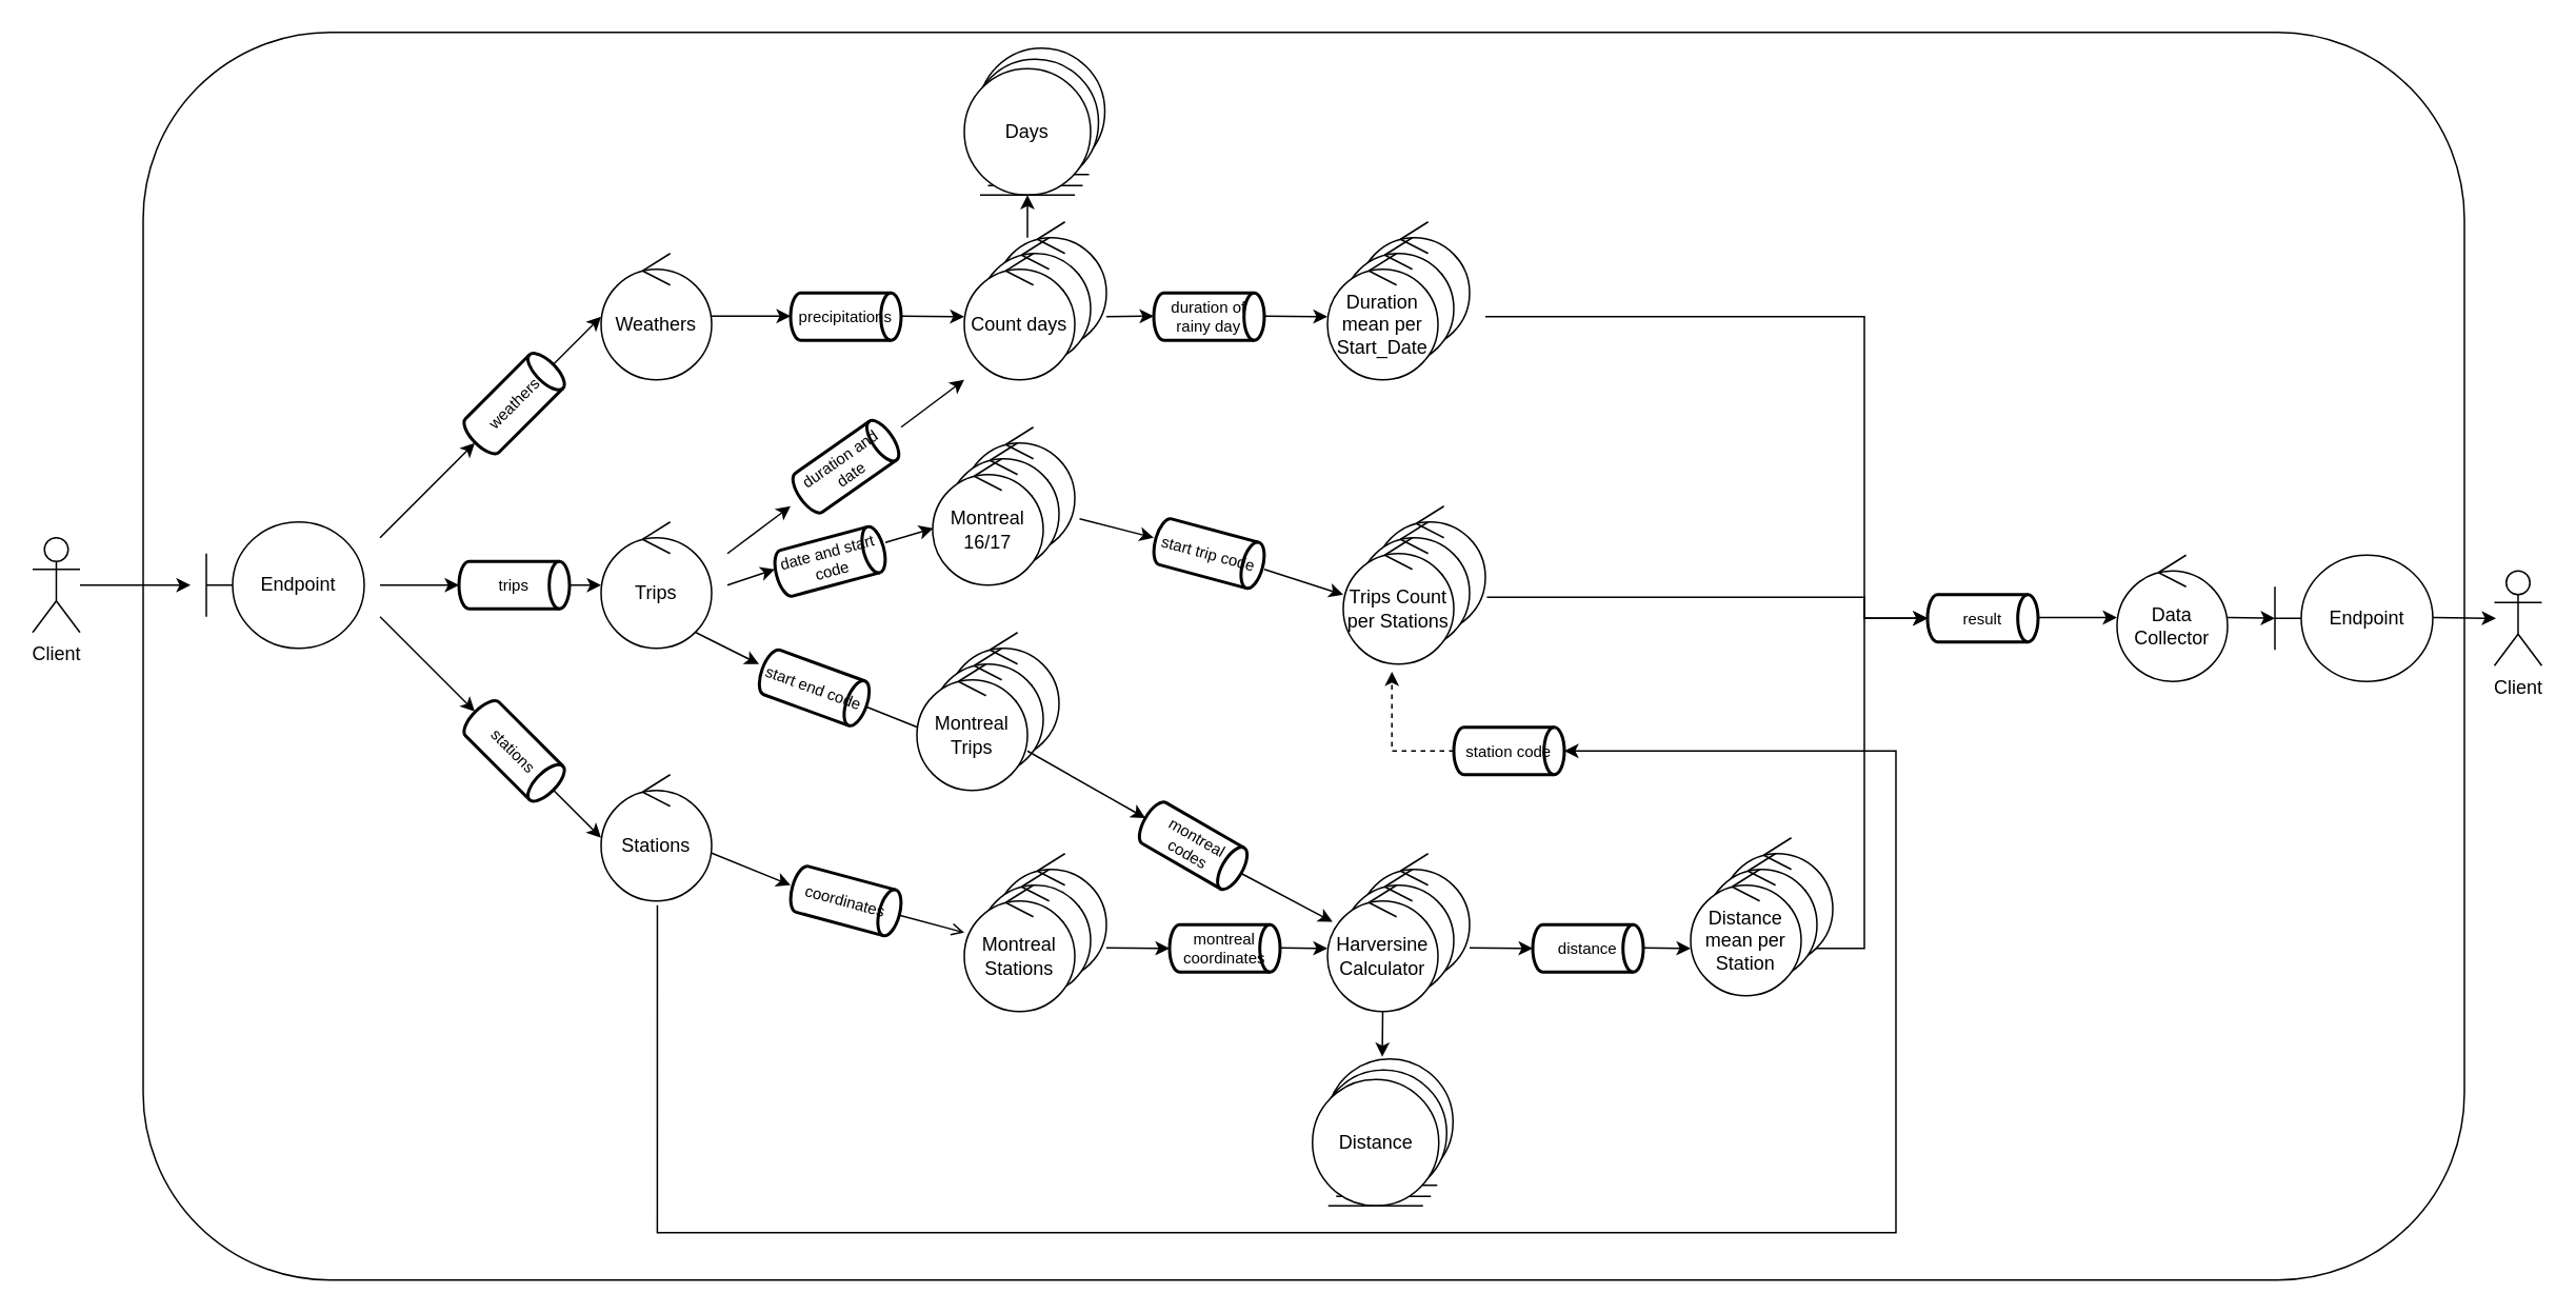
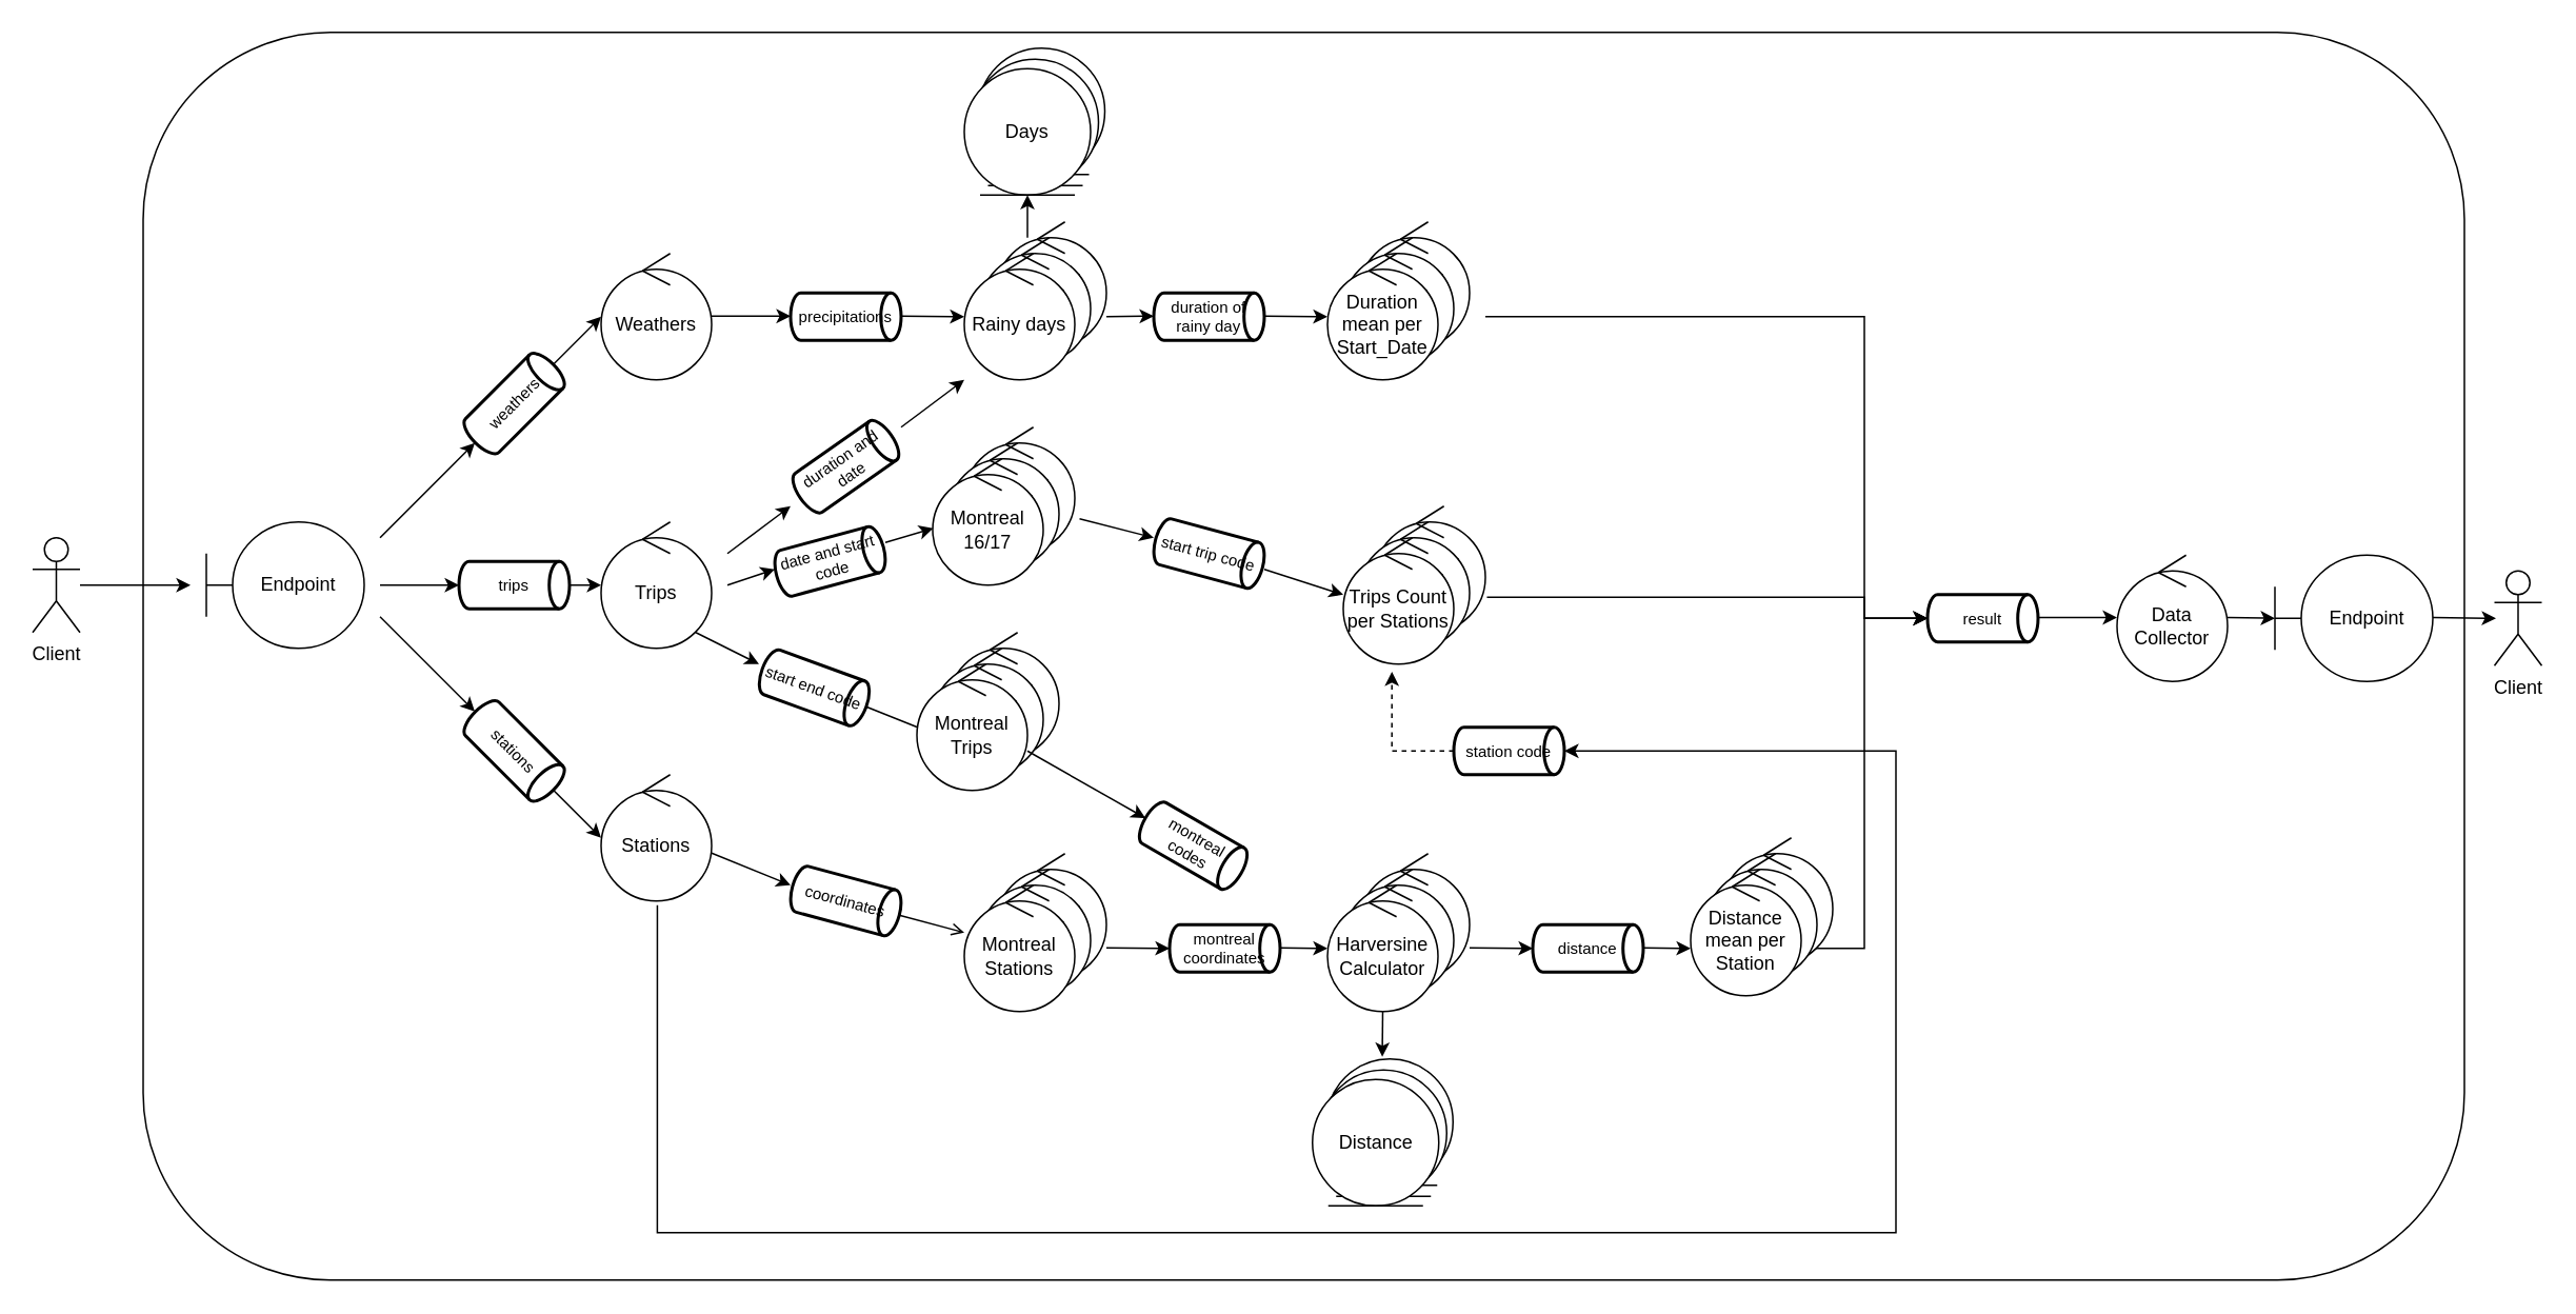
- <mxCell id="60" value="Count days" style="ellipse;shape=umlControl;whiteSpace=wrap;html=1;" vertex="1" parent="1"><mxGeometry x="610" y="160" width="70" height="80" as="geometry" /></mxCell>
+ <mxCell id="60" value="Rainy days" style="ellipse;shape=umlControl;whiteSpace=wrap;html=1;" vertex="1" parent="1"><mxGeometry x="610" y="160" width="70" height="80" as="geometry" /></mxCell>
- <mxCell id="78" value="" style="endArrow=classic;html=1;rounded=0;exitX=1;exitY=0.5;exitDx=0;exitDy=0;exitPerimeter=0;" edge="1" parent="1" source="76" target="75"><mxGeometry width="50" height="50" relative="1" as="geometry"><mxPoint x="790" y="560" as="sourcePoint" /><mxPoint x="790" y="534.84" as="targetPoint" /></mxGeometry></mxCell>
